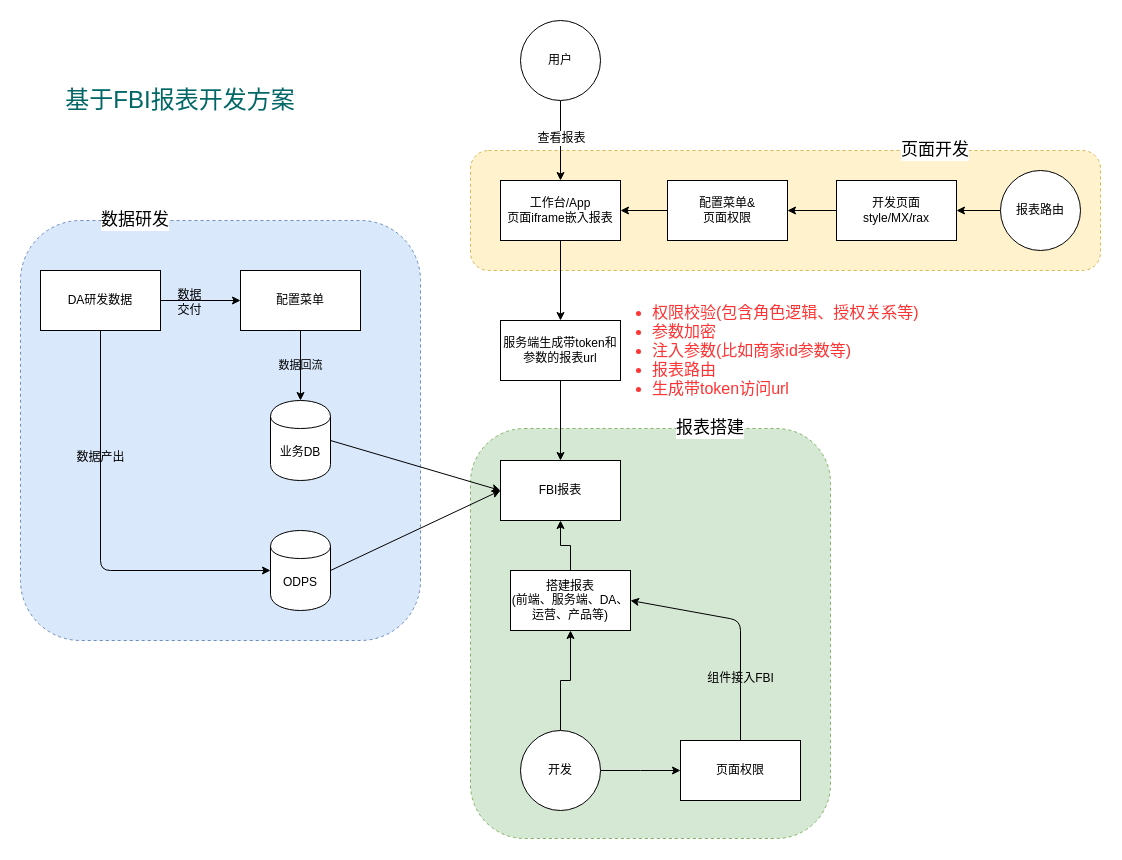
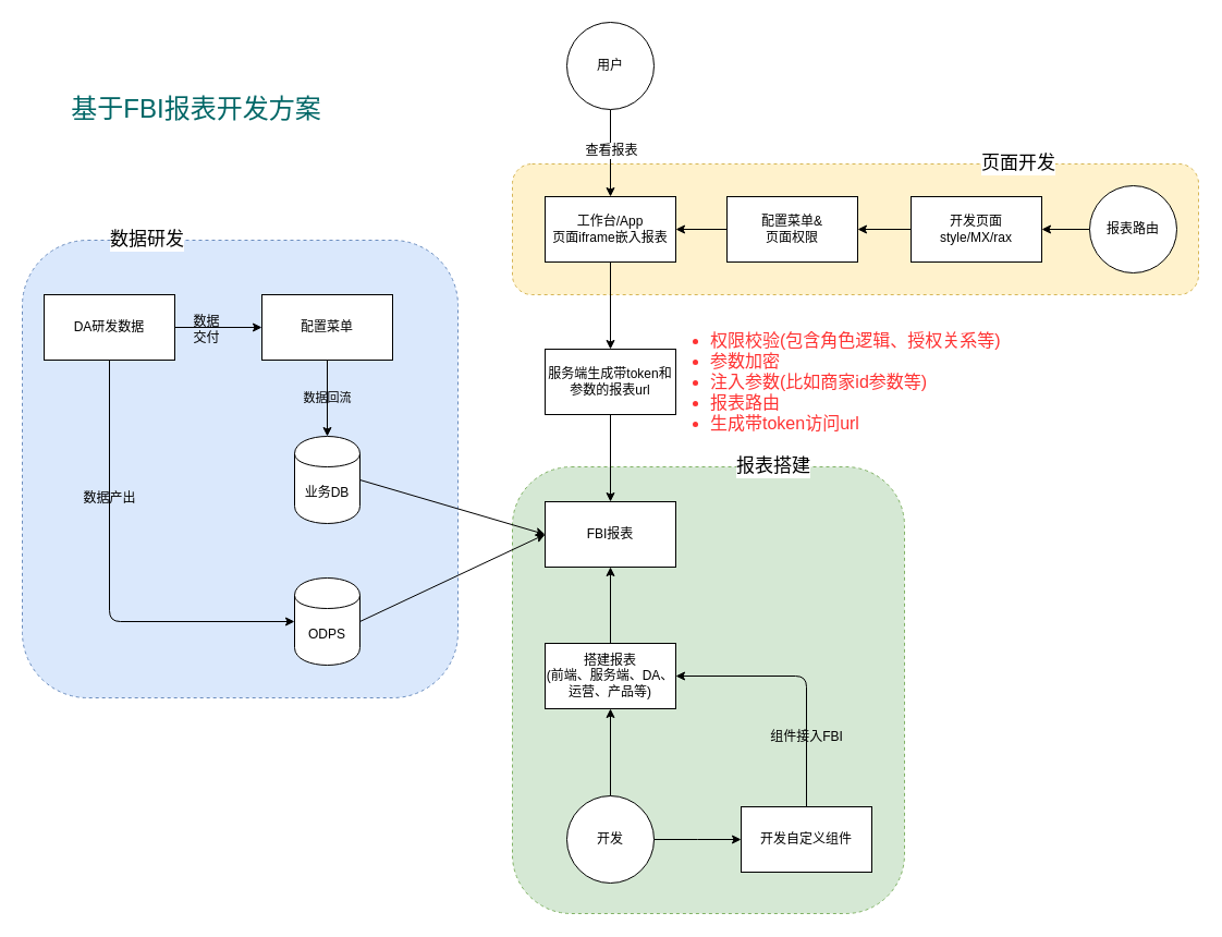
- <mxCell id="25" value="搭建报表&lt;br&gt;(前端、服务端、DA、运营、产品等)&lt;br&gt;" style="rounded=0;whiteSpace=wrap;html=1;" parent="1" vertex="1"><mxGeometry x="510" y="570" width="120" height="60" as="geometry" /></mxCell>
+ <mxCell id="25" value="搭建报表&lt;br&gt;(前端、服务端、DA、运营、产品等)&lt;br&gt;" style="rounded=0;whiteSpace=wrap;html=1;" parent="1" vertex="1"><mxGeometry x="500" y="590" width="120" height="60" as="geometry" /></mxCell>
- <mxCell id="29" value="页面权限" style="rounded=0;whiteSpace=wrap;html=1;" parent="1" vertex="1"><mxGeometry x="680" y="740" width="120" height="60" as="geometry" /></mxCell>
+ <mxCell id="29" value="开发自定义组件" style="rounded=0;whiteSpace=wrap;html=1;" parent="1" vertex="1"><mxGeometry x="680" y="740" width="120" height="60" as="geometry" /></mxCell>
